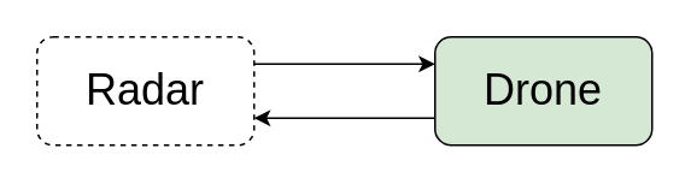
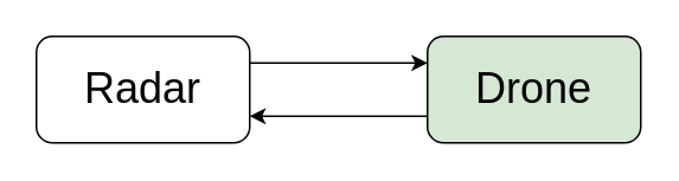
- <mxCell id="4" value="&lt;font style=&quot;font-size: 24px;&quot;&gt;Radar&lt;/font&gt;" style="rounded=1;whiteSpace=wrap;html=1;dashed=1;" vertex="1" parent="1"><mxGeometry x="20" y="20" width="120" height="60" as="geometry" /></mxCell>
+ <mxCell id="4" value="&lt;font style=&quot;font-size: 24px;&quot;&gt;Radar&lt;/font&gt;" style="rounded=1;whiteSpace=wrap;html=1;" vertex="1" parent="1"><mxGeometry x="20" y="20" width="120" height="60" as="geometry" /></mxCell>
